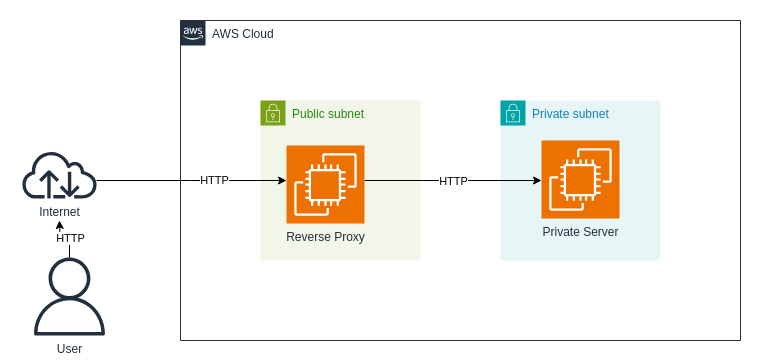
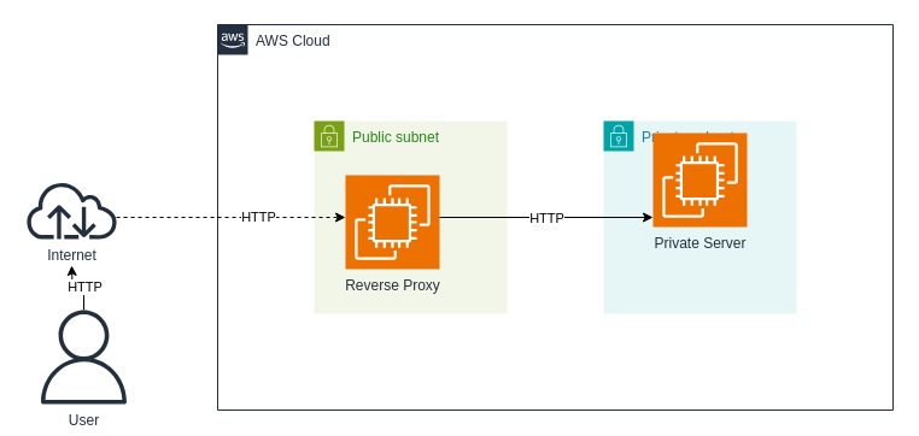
- <mxCell id="4" value="Private Server" style="sketch=0;points=[[0,0,0],[0.25,0,0],[0.5,0,0],[0.75,0,0],[1,0,0],[0,1,0],[0.25,1,0],[0.5,1,0],[0.75,1,0],[1,1,0],[0,0.25,0],[0,0.5,0],[0,0.75,0],[1,0.25,0],[1,0.5,0],[1,0.75,0]];outlineConnect=0;fontColor=#232F3E;fillColor=#ED7100;strokeColor=#ffffff;dashed=0;verticalLabelPosition=bottom;verticalAlign=top;align=center;html=1;fontSize=12;fontStyle=0;aspect=fixed;shape=mxgraph.aws4.resourceIcon;resIcon=mxgraph.aws4.ec2;" parent="3" vertex="1"><mxGeometry x="41" y="40" width="78" height="78" as="geometry" /></mxCell>
+ <mxCell id="4" value="Private Server" style="sketch=0;points=[[0,0,0],[0.25,0,0],[0.5,0,0],[0.75,0,0],[1,0,0],[0,1,0],[0.25,1,0],[0.5,1,0],[0.75,1,0],[1,1,0],[0,0.25,0],[0,0.5,0],[0,0.75,0],[1,0.25,0],[1,0.5,0],[1,0.75,0]];outlineConnect=0;fontColor=#232F3E;fillColor=#ED7100;strokeColor=#ffffff;dashed=0;verticalLabelPosition=bottom;verticalAlign=top;align=center;html=1;fontSize=12;fontStyle=0;aspect=fixed;shape=mxgraph.aws4.resourceIcon;resIcon=mxgraph.aws4.ec2;" parent="3" vertex="1"><mxGeometry x="41" y="10" width="78" height="78" as="geometry" /></mxCell>
- <mxCell id="9" style="edgeStyle=orthogonalEdgeStyle;rounded=0;orthogonalLoop=1;jettySize=auto;html=1;" parent="1" source="11" target="6" edge="1"><mxGeometry relative="1" as="geometry"><Array as="points"><mxPoint x="190" y="180" /><mxPoint x="190" y="180" /></Array></mxGeometry></mxCell>
+ <mxCell id="9" style="edgeStyle=orthogonalEdgeStyle;rounded=0;orthogonalLoop=1;jettySize=auto;html=1;dashed=1;" parent="1" source="11" target="6" edge="1"><mxGeometry relative="1" as="geometry"><Array as="points"><mxPoint x="190" y="180" /><mxPoint x="190" y="180" /></Array></mxGeometry></mxCell>
